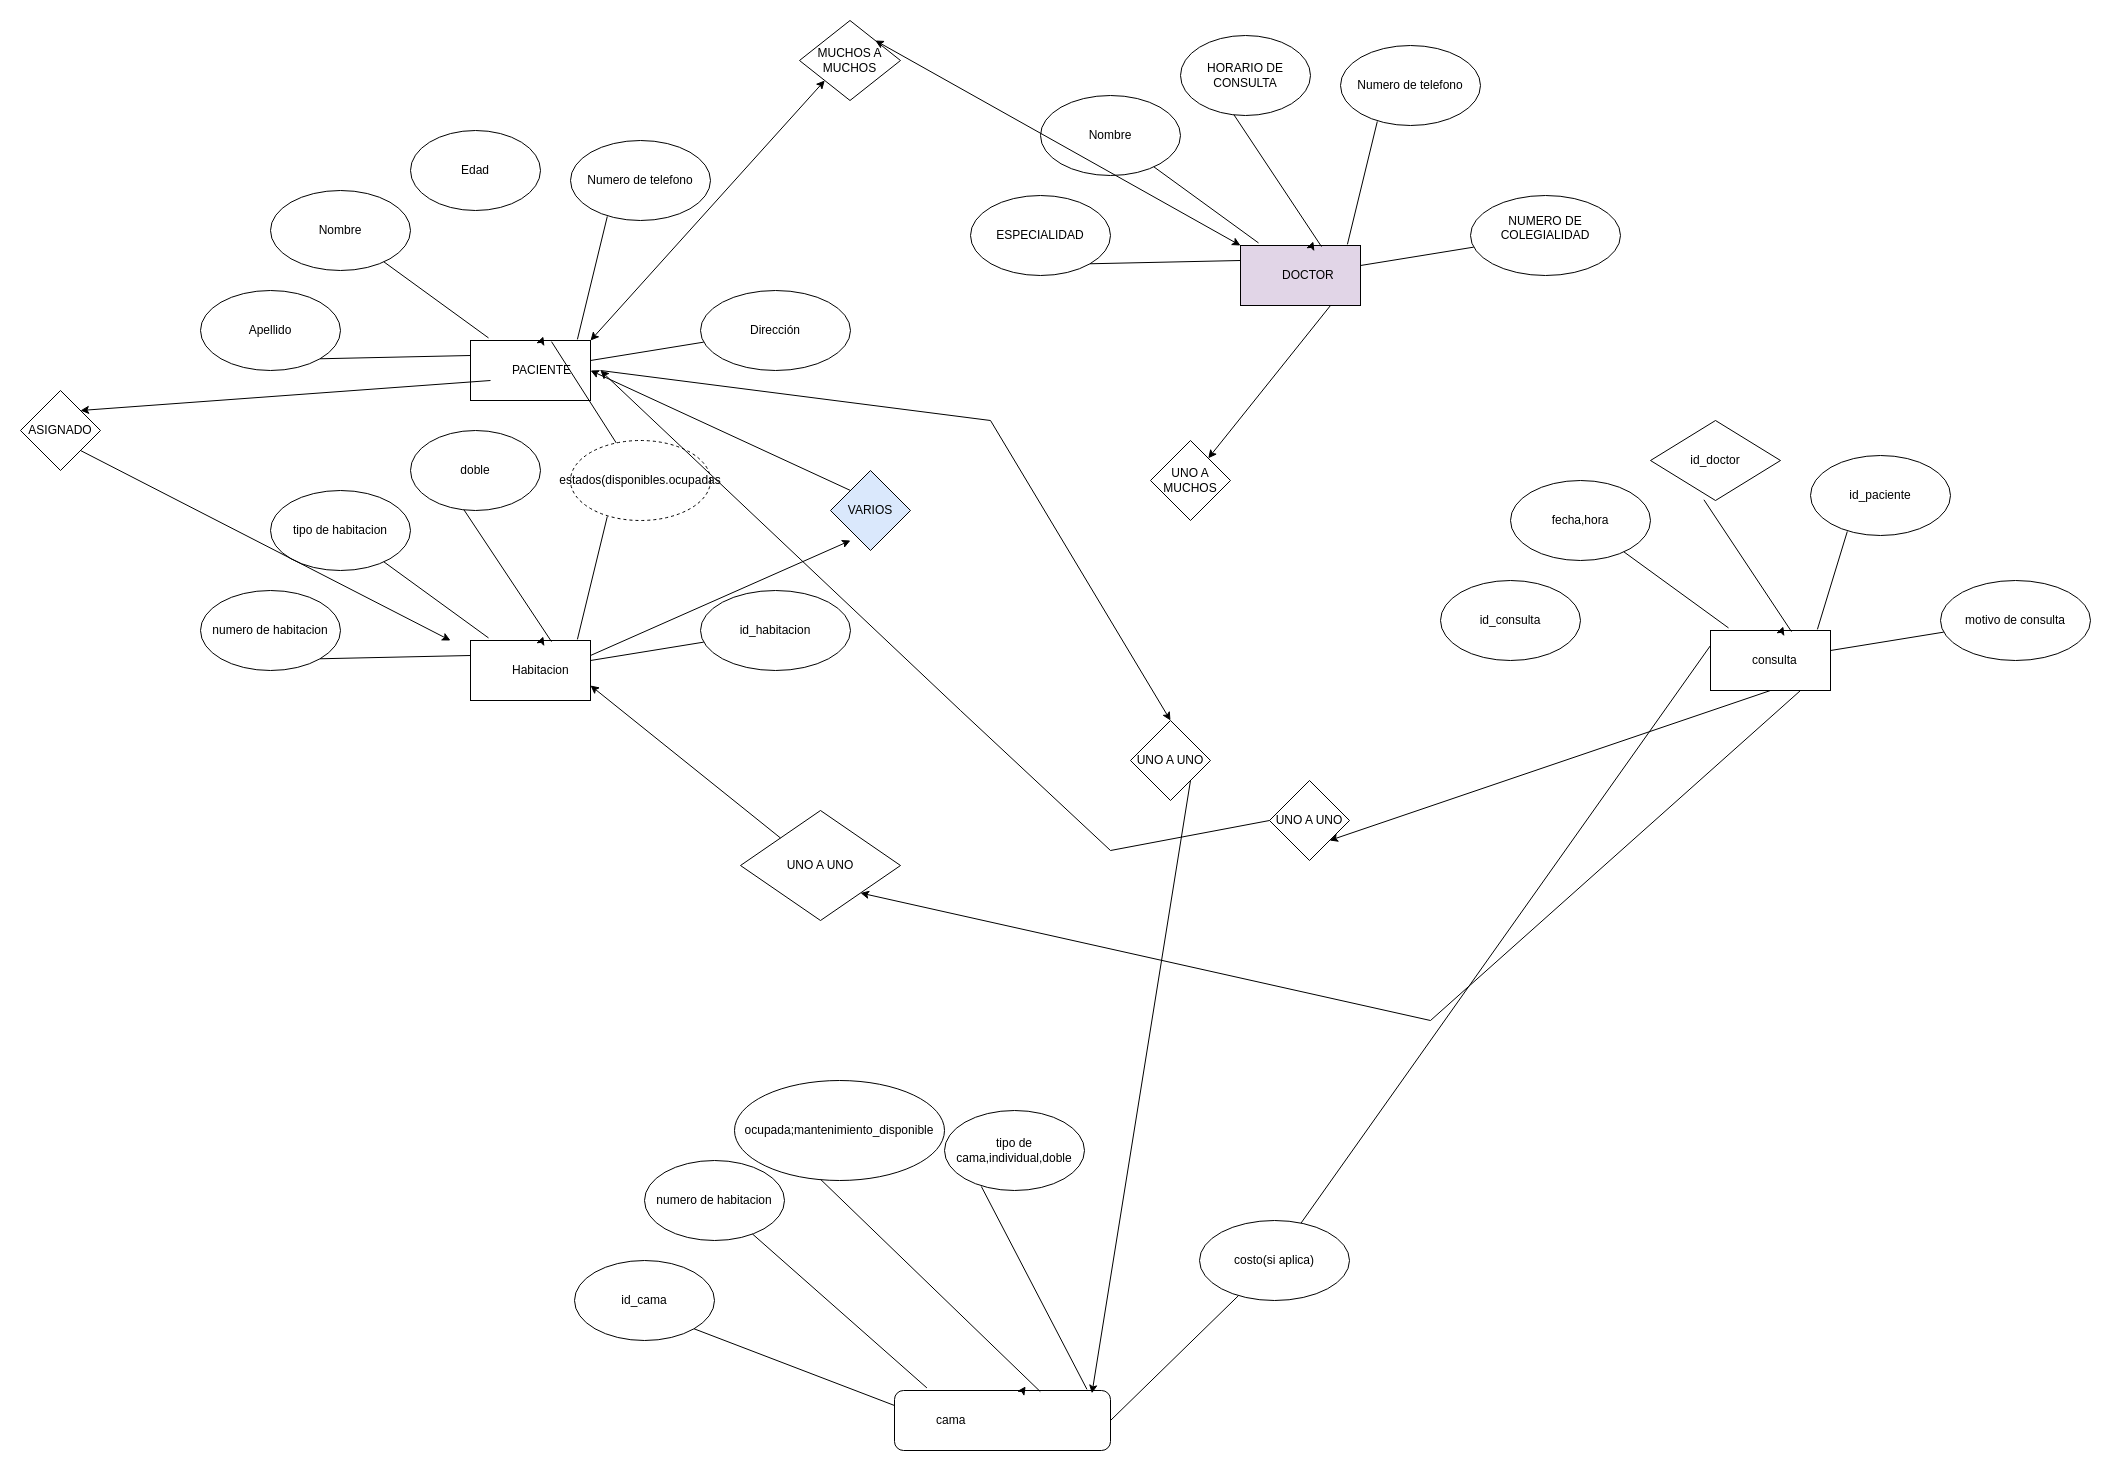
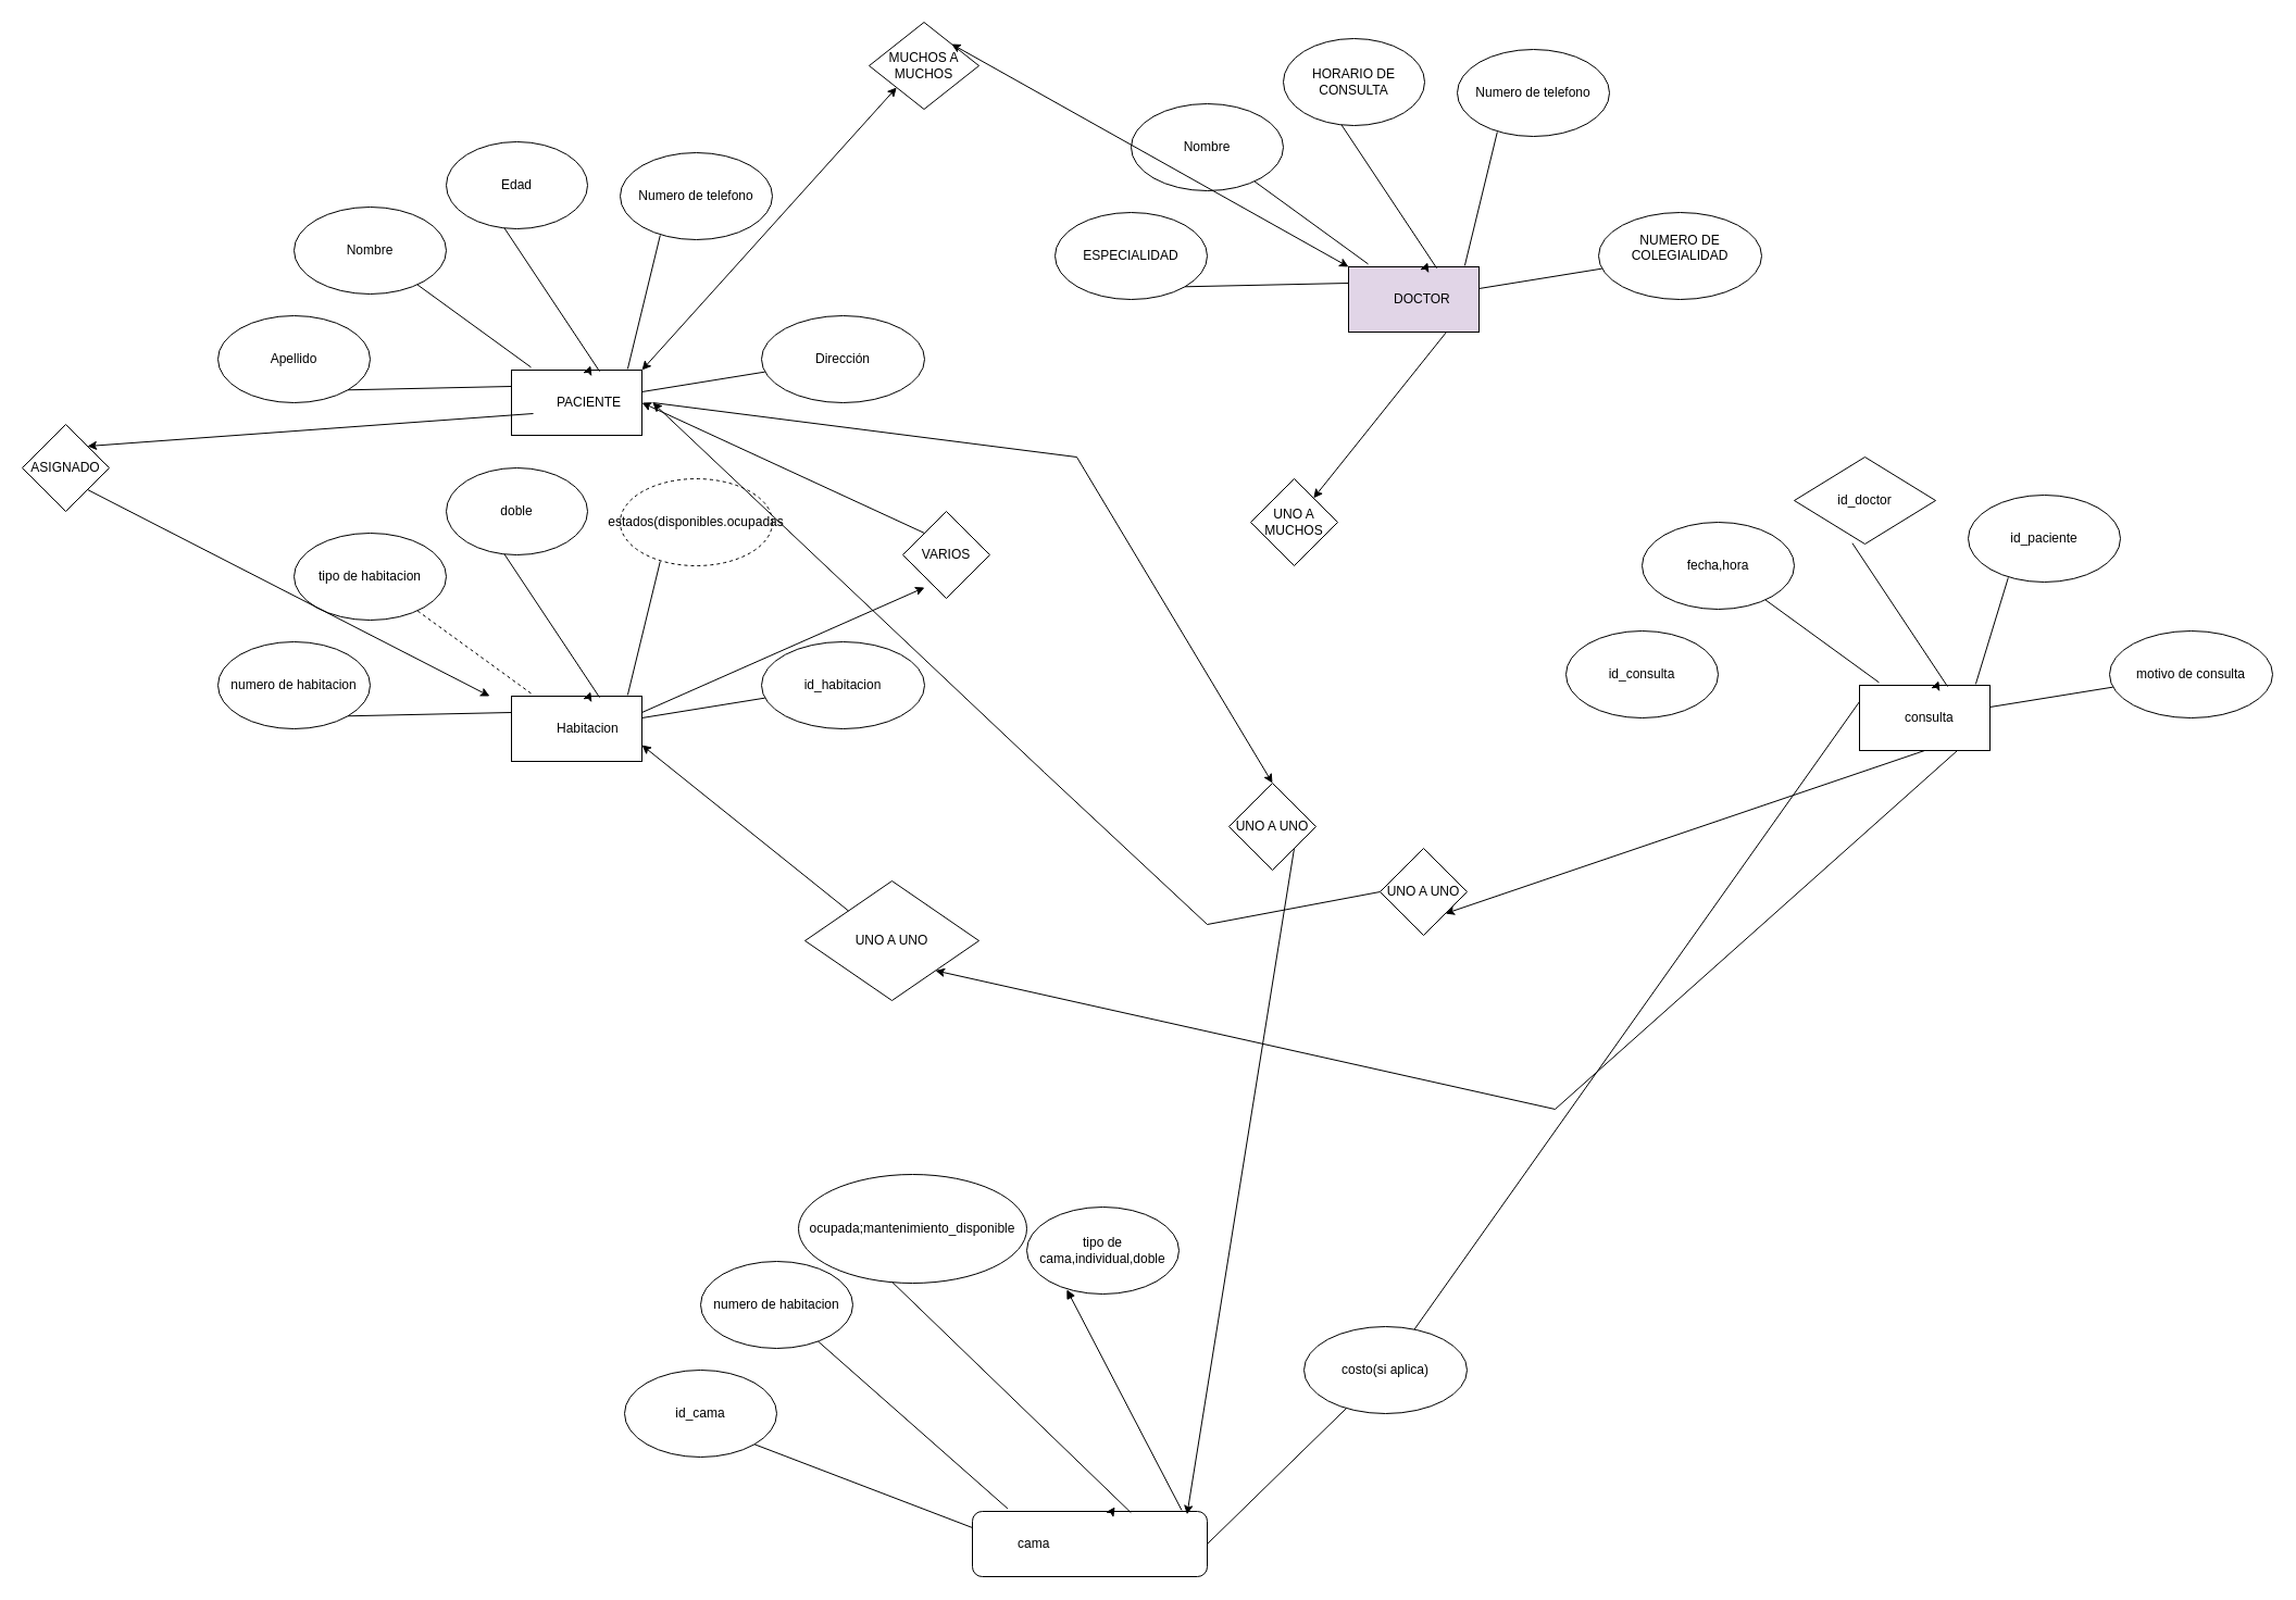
- <mxCell id="10" value="" style="endArrow=none;html=1;rounded=0;exitX=0.675;exitY=0.019;exitDx=0;exitDy=0;exitPerimeter=0;" edge="1" parent="1" source="2" target="18"><mxGeometry width="50" height="50" relative="1" as="geometry"><mxPoint x="550" y="330" as="sourcePoint" /><mxPoint x="550" y="240" as="targetPoint" /></mxGeometry></mxCell>
+ <mxCell id="10" value="" style="endArrow=none;html=1;rounded=0;entryX=0.411;entryY=0.991;entryDx=0;entryDy=0;entryPerimeter=0;exitX=0.675;exitY=0.019;exitDx=0;exitDy=0;exitPerimeter=0;" edge="1" parent="1" source="2" target="5"><mxGeometry width="50" height="50" relative="1" as="geometry"><mxPoint x="550" y="330" as="sourcePoint" /><mxPoint x="550" y="240" as="targetPoint" /></mxGeometry></mxCell>
- <mxCell id="66" value="VARIOS" style="rhombus;whiteSpace=wrap;html=1;fillColor=#dae8fc;" vertex="1" parent="1"><mxGeometry x="830" y="470" width="80" height="80" as="geometry" /></mxCell>
+ <mxCell id="66" value="VARIOS" style="rhombus;whiteSpace=wrap;html=1;" vertex="1" parent="1"><mxGeometry x="830" y="470" width="80" height="80" as="geometry" /></mxCell>
- <mxCell id="21" value="" style="endArrow=none;html=1;rounded=0;exitX=0.15;exitY=-0.043;exitDx=0;exitDy=0;exitPerimeter=0;" edge="1" parent="1" source="14" target="16"><mxGeometry width="50" height="50" relative="1" as="geometry"><mxPoint x="500" y="590" as="sourcePoint" /><mxPoint x="550" y="540" as="targetPoint" /></mxGeometry></mxCell>
+ <mxCell id="21" value="" style="endArrow=none;html=1;rounded=0;exitX=0.15;exitY=-0.043;exitDx=0;exitDy=0;exitPerimeter=0;dashed=1;" edge="1" parent="1" source="14" target="16"><mxGeometry width="50" height="50" relative="1" as="geometry"><mxPoint x="500" y="590" as="sourcePoint" /><mxPoint x="550" y="540" as="targetPoint" /></mxGeometry></mxCell>
- <mxCell id="60" value="" style="endArrow=none;html=1;rounded=0;exitX=0.891;exitY=-0.019;exitDx=0;exitDy=0;exitPerimeter=0;entryX=0.263;entryY=0.949;entryDx=0;entryDy=0;entryPerimeter=0;" edge="1" parent="1" source="50" target="54"><mxGeometry width="50" height="50" relative="1" as="geometry"><mxPoint x="874" y="1260" as="sourcePoint" /><mxPoint x="924" y="1210" as="targetPoint" /></mxGeometry></mxCell>
+ <mxCell id="60" value="" style="endArrow=block;html=1;rounded=0;exitX=0.891;exitY=-0.019;exitDx=0;exitDy=0;exitPerimeter=0;entryX=0.263;entryY=0.949;entryDx=0;entryDy=0;entryPerimeter=0;" edge="1" parent="1" source="50" target="54"><mxGeometry width="50" height="50" relative="1" as="geometry"><mxPoint x="874" y="1260" as="sourcePoint" /><mxPoint x="924" y="1210" as="targetPoint" /></mxGeometry></mxCell>
